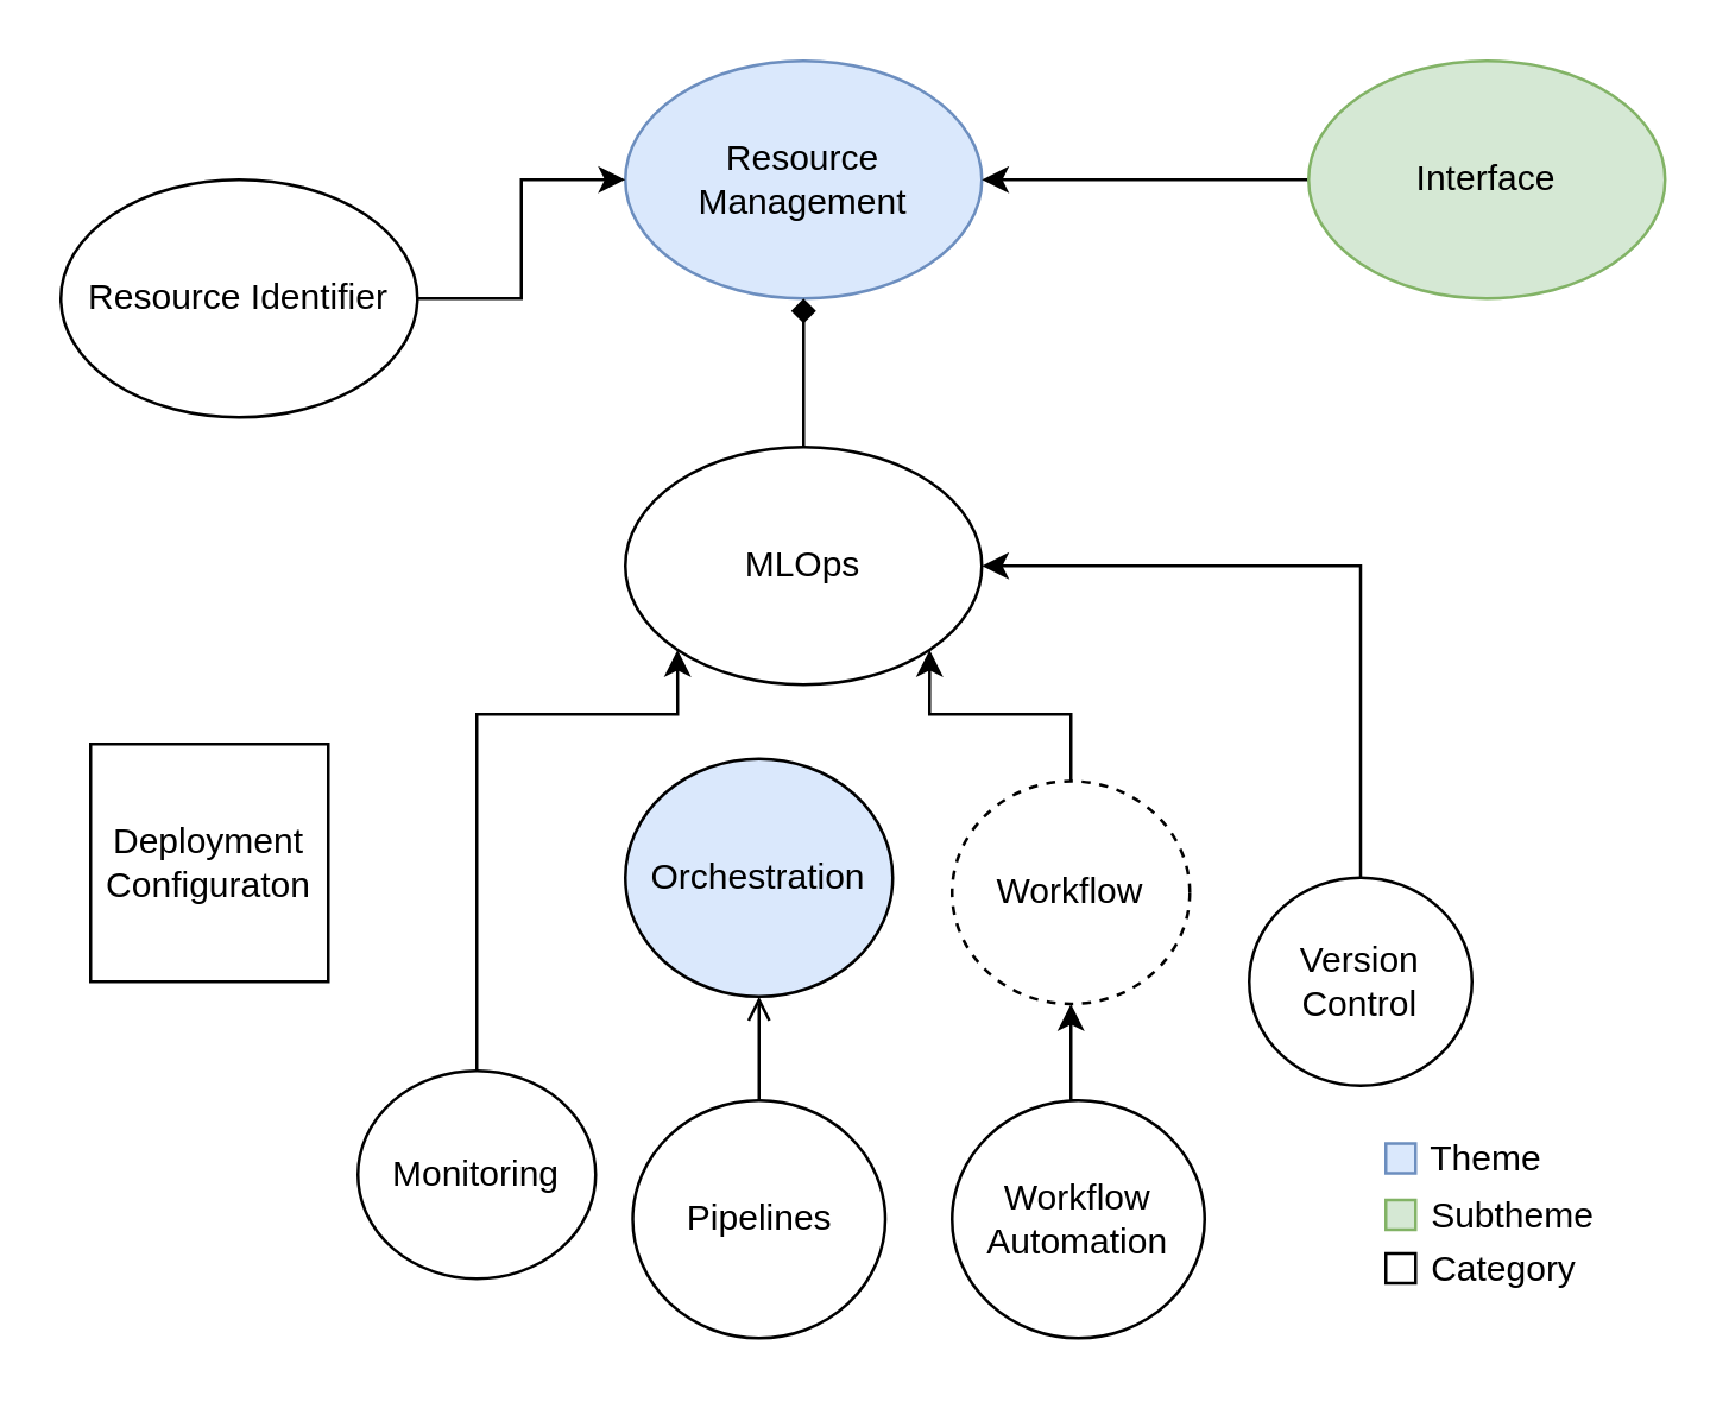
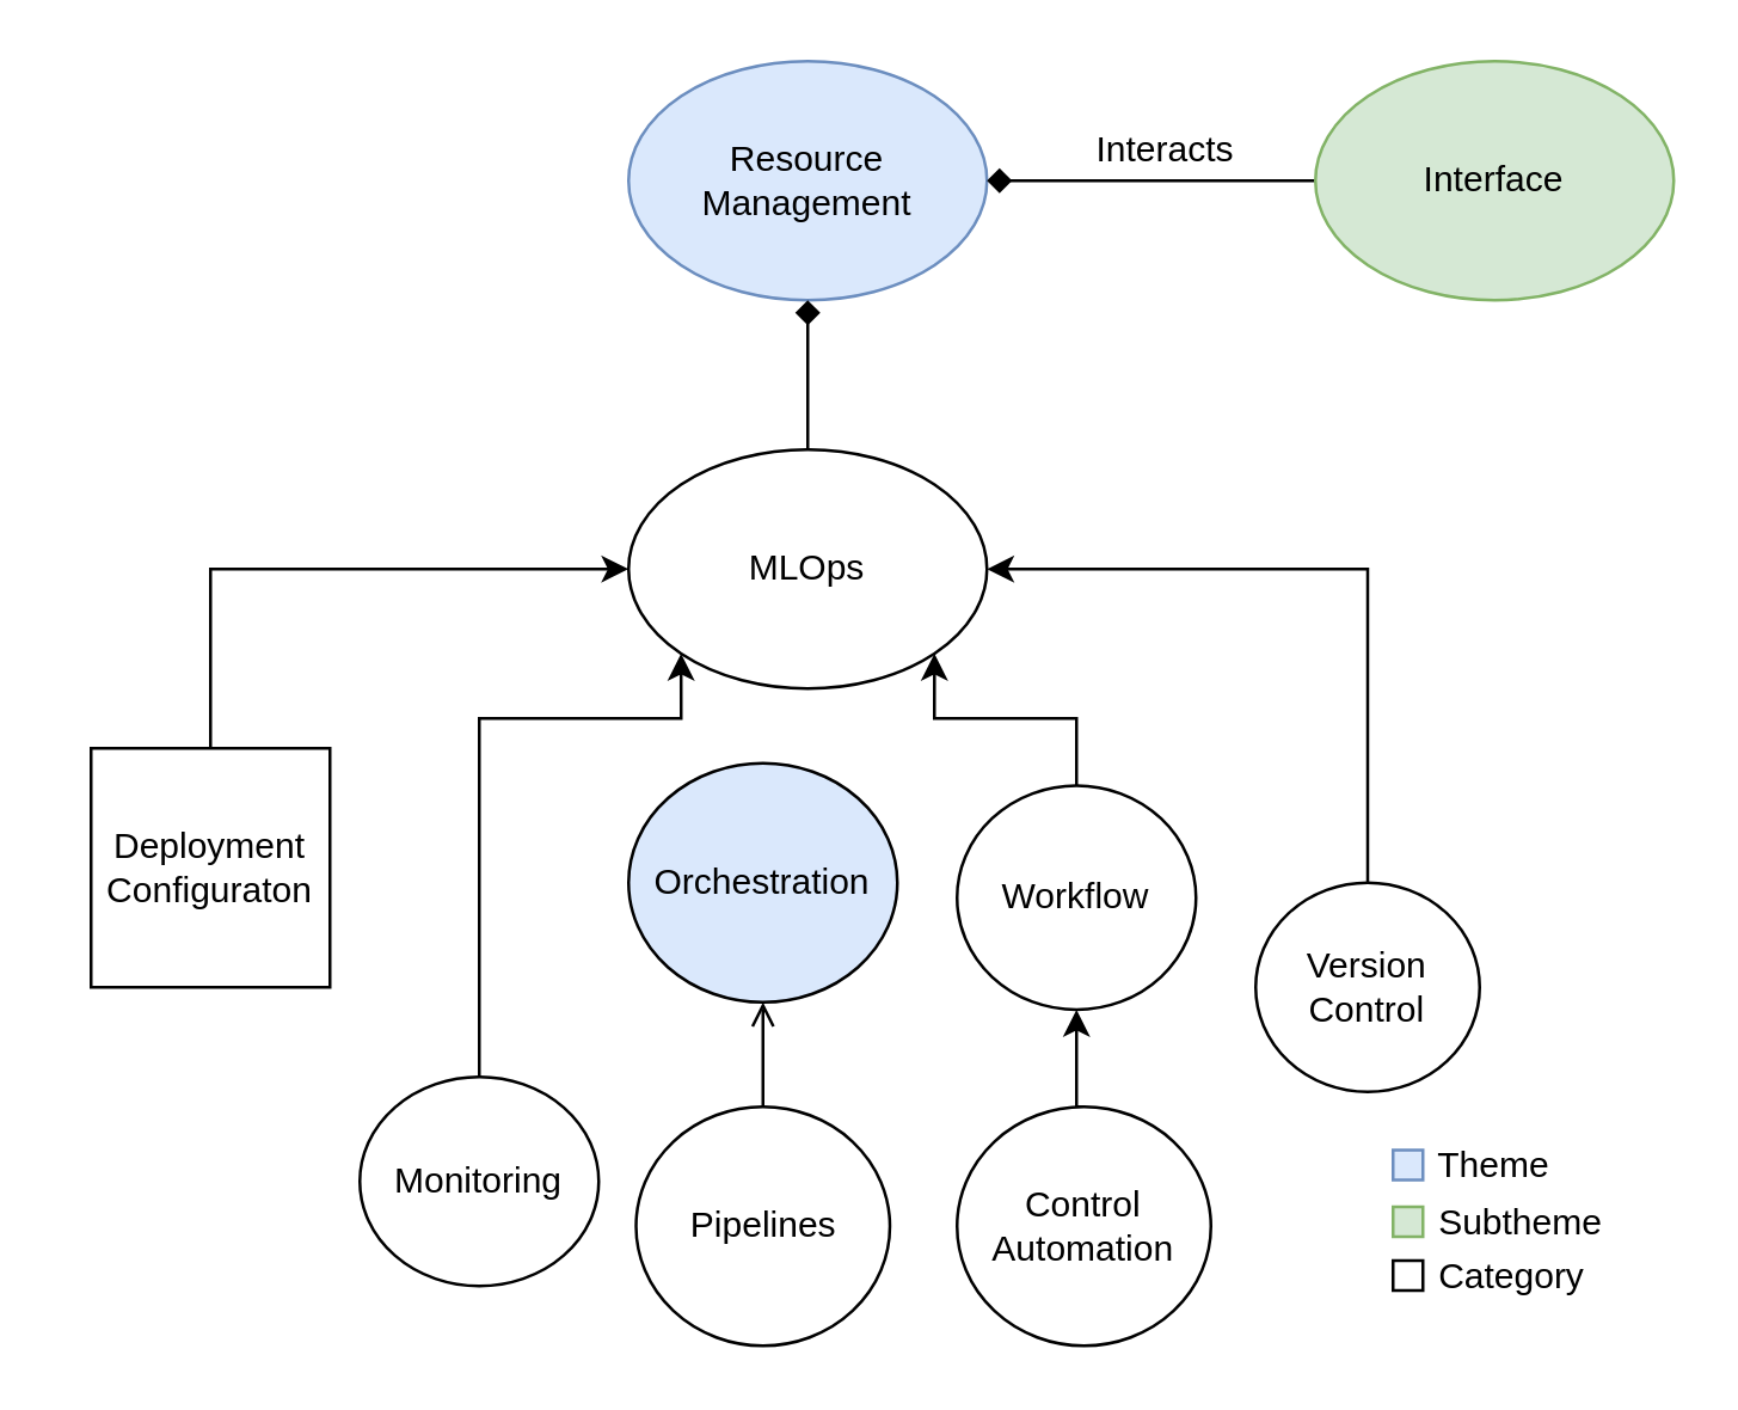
+ <mxCell id="22" value="Interacts" style="text;html=1;align=center;verticalAlign=middle;whiteSpace=wrap;rounded=0;" parent="1" vertex="1"><mxGeometry x="360" y="35" width="60" height="30" as="geometry" /></mxCell>
- <mxCell id="20" style="edgeStyle=orthogonalEdgeStyle;rounded=0;orthogonalLoop=1;jettySize=auto;html=1;entryX=1;entryY=0.5;entryDx=0;entryDy=0;" parent="1" source="21" target="2" edge="1"><mxGeometry relative="1" as="geometry" /></mxCell>
+ <mxCell id="20" style="edgeStyle=orthogonalEdgeStyle;rounded=0;orthogonalLoop=1;jettySize=auto;html=1;entryX=1;entryY=0.5;entryDx=0;entryDy=0;endArrow=diamond;" parent="1" source="21" target="2" edge="1"><mxGeometry relative="1" as="geometry" /></mxCell>
- <mxCell id="5" style="edgeStyle=orthogonalEdgeStyle;rounded=0;orthogonalLoop=1;jettySize=auto;html=1;entryX=0;entryY=0.5;entryDx=0;entryDy=0;" parent="1" source="6" target="2" edge="1"><mxGeometry relative="1" as="geometry" /></mxCell>
- <mxCell id="6" value="Resource Identifier" style="ellipse;whiteSpace=wrap;html=1;" parent="1" vertex="1"><mxGeometry x="20" y="60" width="120" height="80" as="geometry" /></mxCell>
+ <mxCell id="16" style="edgeStyle=orthogonalEdgeStyle;rounded=0;orthogonalLoop=1;jettySize=auto;html=1;exitX=0.5;exitY=0;exitDx=0;exitDy=0;entryX=0;entryY=0.5;entryDx=0;entryDy=0;" parent="1" source="17" target="4" edge="1"><mxGeometry relative="1" as="geometry" /></mxCell>
- <mxCell id="15" value="Workflow" style="ellipse;whiteSpace=wrap;html=1;dashed=1;" parent="1" vertex="1"><mxGeometry x="320" y="262.5" width="80" height="75" as="geometry" /></mxCell>
+ <mxCell id="15" value="Workflow" style="ellipse;whiteSpace=wrap;html=1;" parent="1" vertex="1"><mxGeometry x="320" y="262.5" width="80" height="75" as="geometry" /></mxCell>
- <mxCell id="19" value="Workflow Automation" style="ellipse;whiteSpace=wrap;html=1;" parent="1" vertex="1"><mxGeometry x="320" y="370" width="85" height="80" as="geometry" /></mxCell>
+ <mxCell id="19" value="Control Automation" style="ellipse;whiteSpace=wrap;html=1;" parent="1" vertex="1"><mxGeometry x="320" y="370" width="85" height="80" as="geometry" /></mxCell>
